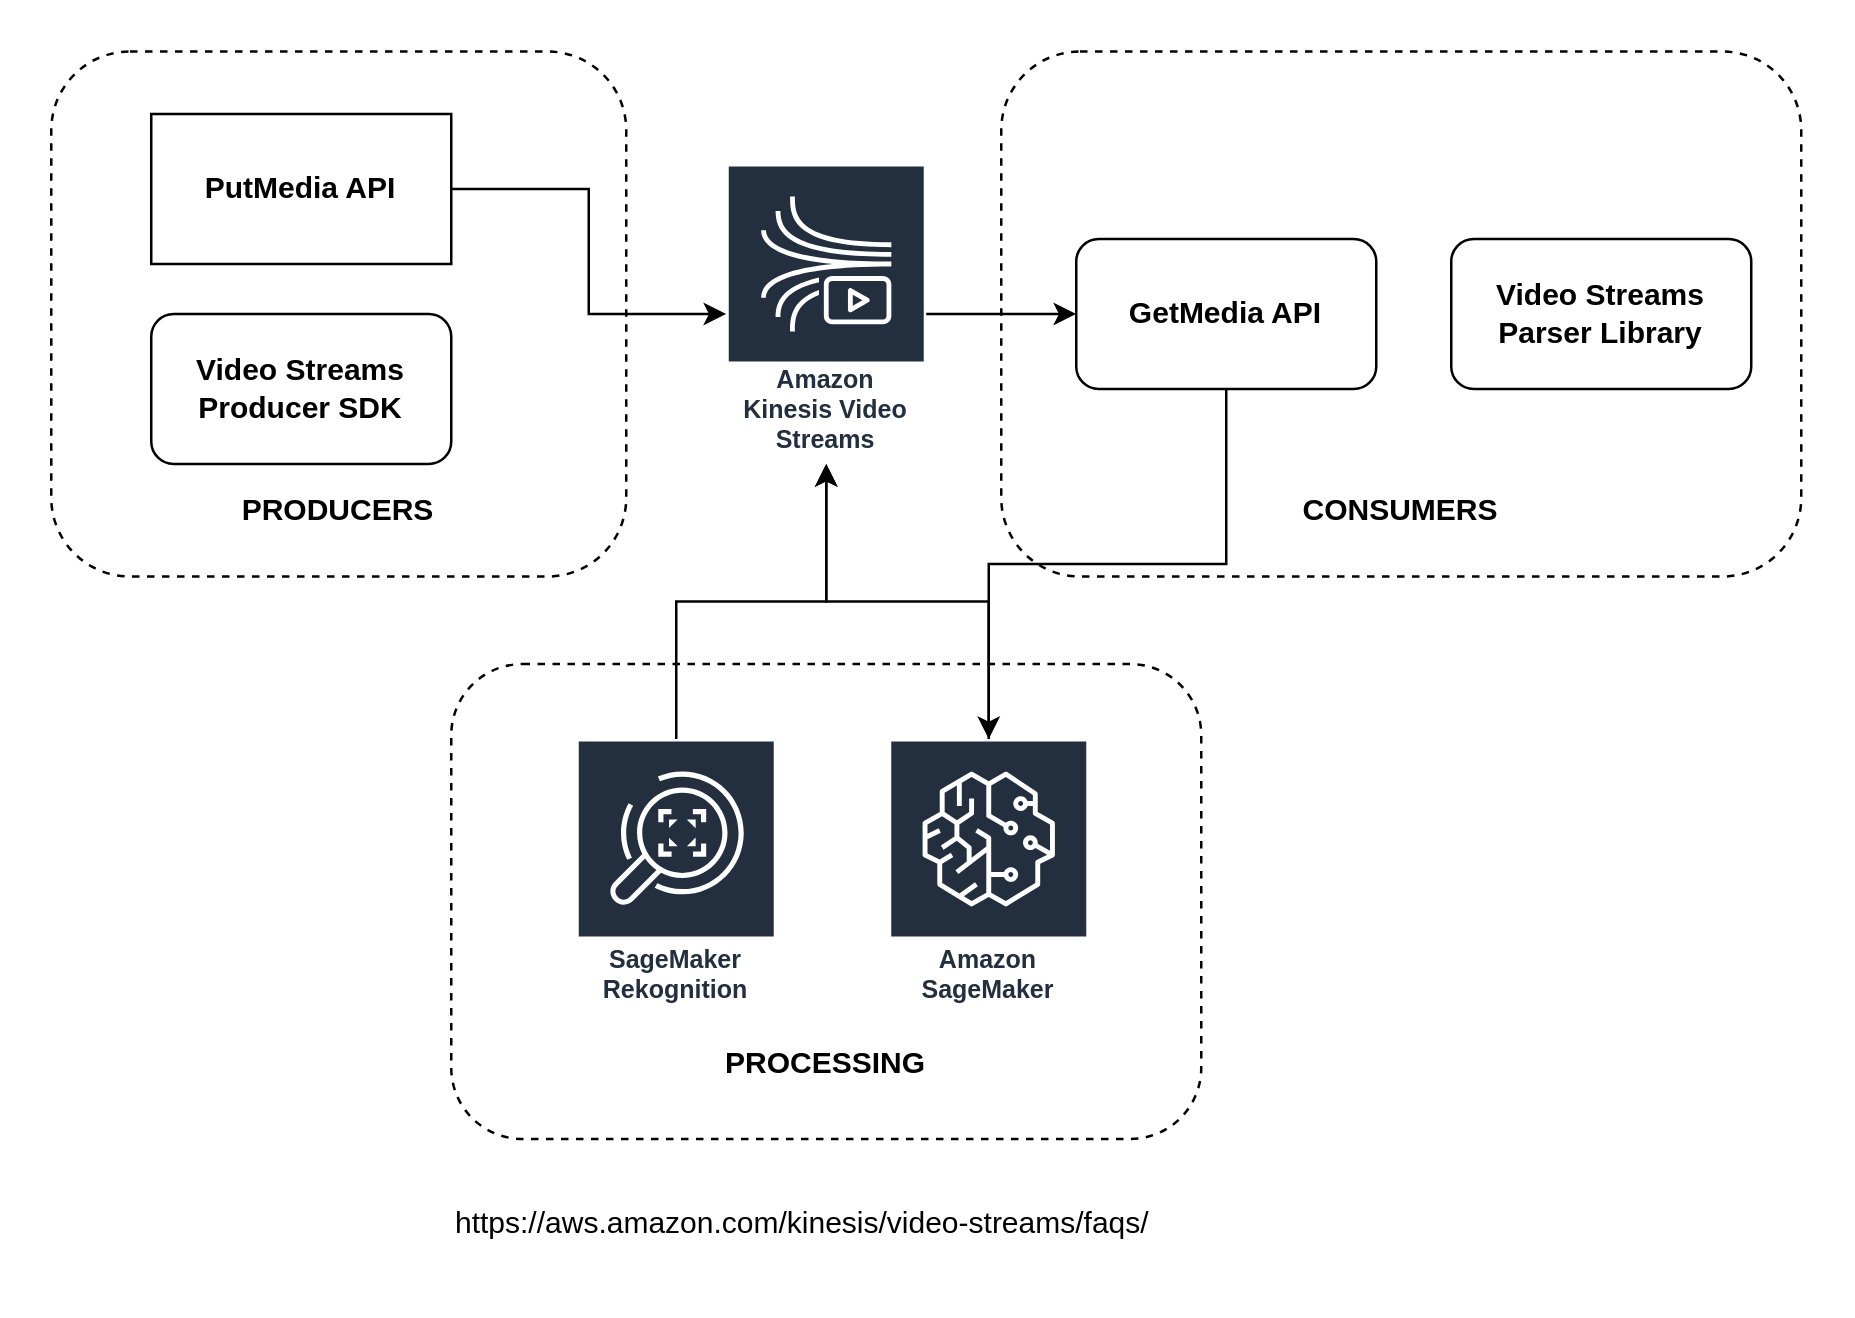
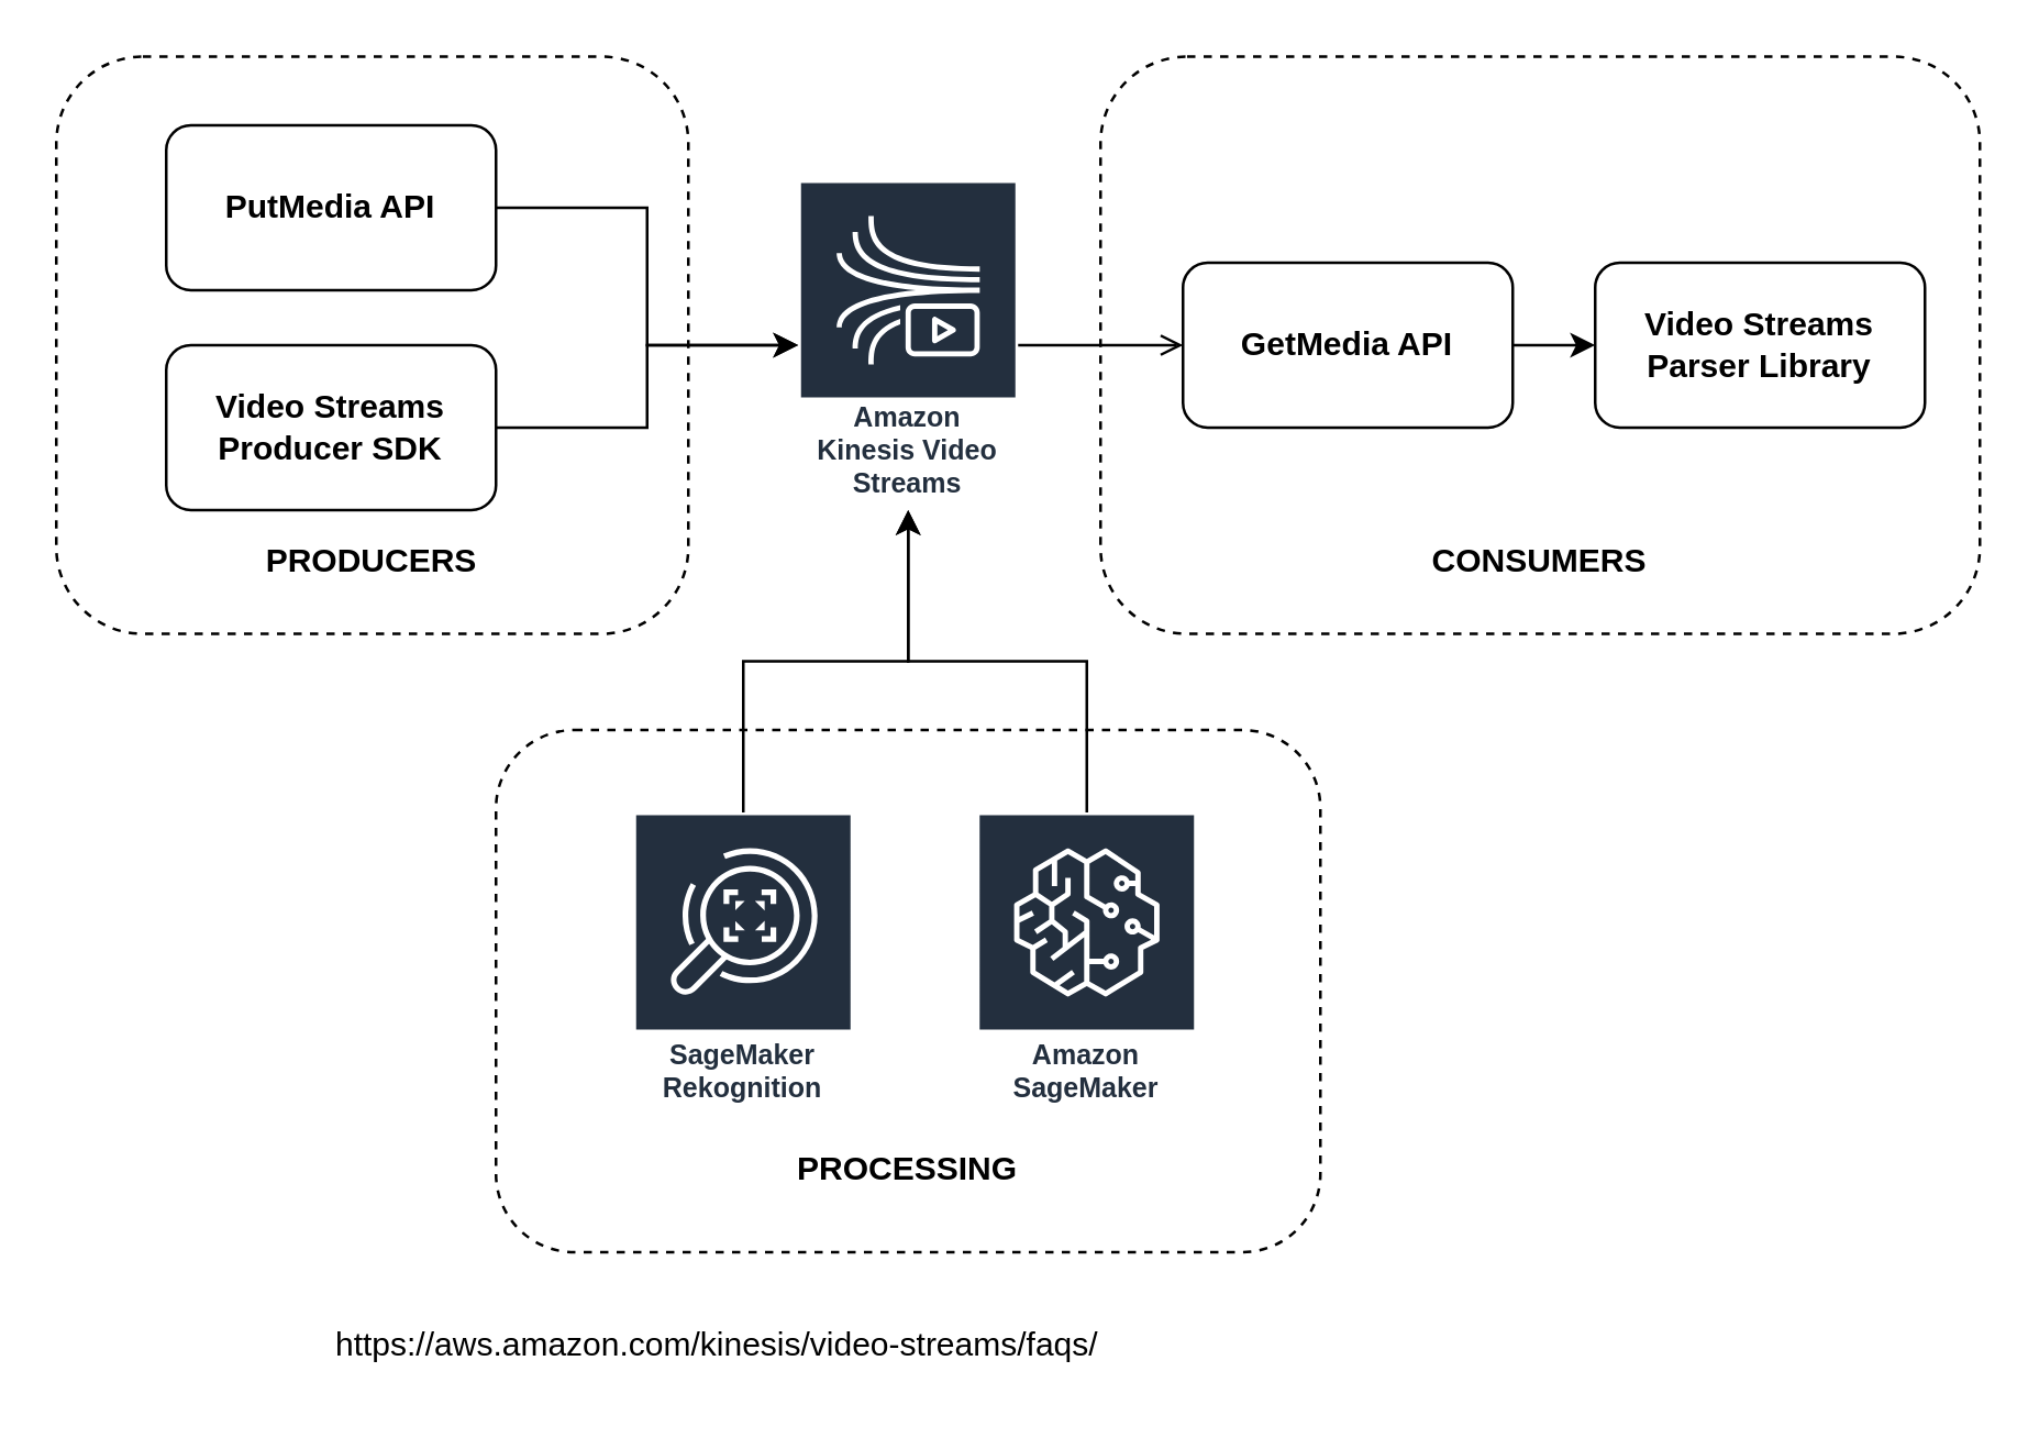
- <mxCell id="7" value="&lt;div&gt;&lt;b&gt;PutMedia API&lt;/b&gt;&lt;/div&gt;" style="whiteSpace=wrap;html=1;rounded=0;" vertex="1" parent="1"><mxGeometry x="60" y="45" width="120" height="60" as="geometry" /></mxCell>
+ <mxCell id="7" value="&lt;div&gt;&lt;b&gt;PutMedia API&lt;/b&gt;&lt;/div&gt;" style="rounded=1;whiteSpace=wrap;html=1;" vertex="1" parent="1"><mxGeometry x="60" y="45" width="120" height="60" as="geometry" /></mxCell>
- <mxCell id="10" value="" style="edgeStyle=orthogonalEdgeStyle;rounded=0;orthogonalLoop=1;jettySize=auto;html=1;" edge="1" parent="1" source="5" target="12"><mxGeometry relative="1" as="geometry" /></mxCell>
+ <mxCell id="10" value="" style="edgeStyle=orthogonalEdgeStyle;rounded=0;orthogonalLoop=1;jettySize=auto;html=1;endArrow=open;" edge="1" parent="1" source="5" target="12"><mxGeometry relative="1" as="geometry" /></mxCell>
+ <mxCell id="8" value="" style="edgeStyle=orthogonalEdgeStyle;rounded=0;orthogonalLoop=1;jettySize=auto;html=1;" edge="1" parent="1" source="9" target="5"><mxGeometry relative="1" as="geometry" /></mxCell>
- <mxCell id="11" value="" style="edgeStyle=orthogonalEdgeStyle;rounded=0;orthogonalLoop=1;jettySize=auto;html=1;" edge="1" parent="1" source="12" target="17"><mxGeometry relative="1" as="geometry" /></mxCell>
+ <mxCell id="11" value="" style="edgeStyle=orthogonalEdgeStyle;rounded=0;orthogonalLoop=1;jettySize=auto;html=1;" edge="1" parent="1" source="12" target="13"><mxGeometry relative="1" as="geometry" /></mxCell>
- <mxCell id="18" value="https://aws.amazon.com/kinesis/video-streams/faqs/" style="text;whiteSpace=wrap;html=1;" vertex="1" parent="1"><mxGeometry x="180" y="475" width="300" height="30" as="geometry" /></mxCell>
+ <mxCell id="18" value="https://aws.amazon.com/kinesis/video-streams/faqs/" style="text;whiteSpace=wrap;html=1;" vertex="1" parent="1"><mxGeometry x="120" y="475" width="300" height="30" as="geometry" /></mxCell>
